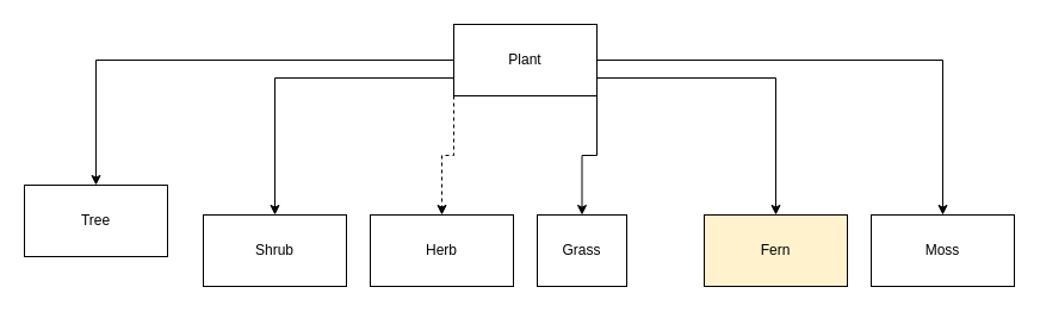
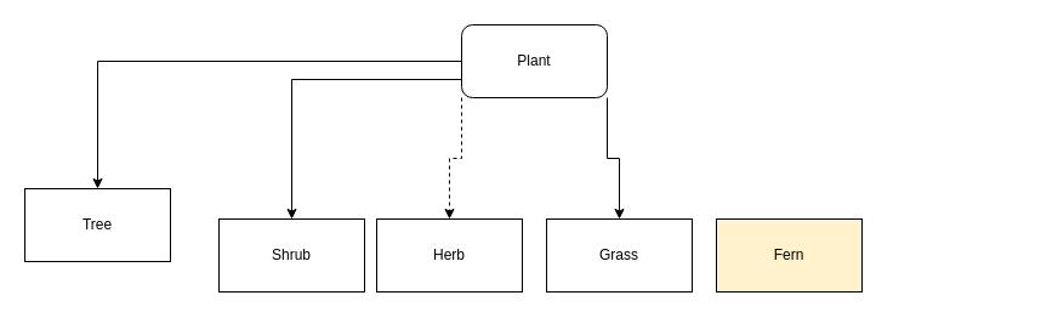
- <mxCell id="8" value="Plant" style="rounded=0;whiteSpace=wrap;html=1;" vertex="1" parent="1"><mxGeometry x="380" y="20" width="120" height="60" as="geometry" /></mxCell>
+ <mxCell id="8" value="Plant" style="whiteSpace=wrap;html=1;rounded=1;" vertex="1" parent="1"><mxGeometry x="380" y="20" width="120" height="60" as="geometry" /></mxCell>
- <mxCell id="6" style="edgeStyle=orthogonalEdgeStyle;rounded=0;orthogonalLoop=1;jettySize=auto;html=1;exitX=1;exitY=0.5;exitDx=0;exitDy=0;entryX=0.5;entryY=0;entryDx=0;entryDy=0;" edge="1" parent="1" source="8" target="14"><mxGeometry relative="1" as="geometry" /></mxCell>
- <mxCell id="7" style="edgeStyle=orthogonalEdgeStyle;rounded=0;orthogonalLoop=1;jettySize=auto;html=1;exitX=1;exitY=0.75;exitDx=0;exitDy=0;entryX=0.5;entryY=0;entryDx=0;entryDy=0;" edge="1" parent="1" source="8" target="13"><mxGeometry relative="1" as="geometry" /></mxCell>
- <mxCell id="10" value="Shrub" style="whiteSpace=wrap;html=1;rounded=0;" vertex="1" parent="1"><mxGeometry x="170" y="180" width="120" height="60" as="geometry" /></mxCell>
+ <mxCell id="10" value="Shrub" style="whiteSpace=wrap;html=1;rounded=0;" vertex="1" parent="1"><mxGeometry x="180" y="180" width="120" height="60" as="geometry" /></mxCell>
- <mxCell id="12" value="Grass" style="whiteSpace=wrap;html=1;rounded=0;" vertex="1" parent="1"><mxGeometry x="450" y="180" width="75" height="60" as="geometry" /></mxCell>
+ <mxCell id="12" value="Grass" style="whiteSpace=wrap;html=1;rounded=0;" vertex="1" parent="1"><mxGeometry x="450" y="180" width="120" height="60" as="geometry" /></mxCell>
- <mxCell id="14" value="Moss" style="whiteSpace=wrap;html=1;rounded=0;" vertex="1" parent="1"><mxGeometry x="730" y="180" width="120" height="60" as="geometry" /></mxCell>
